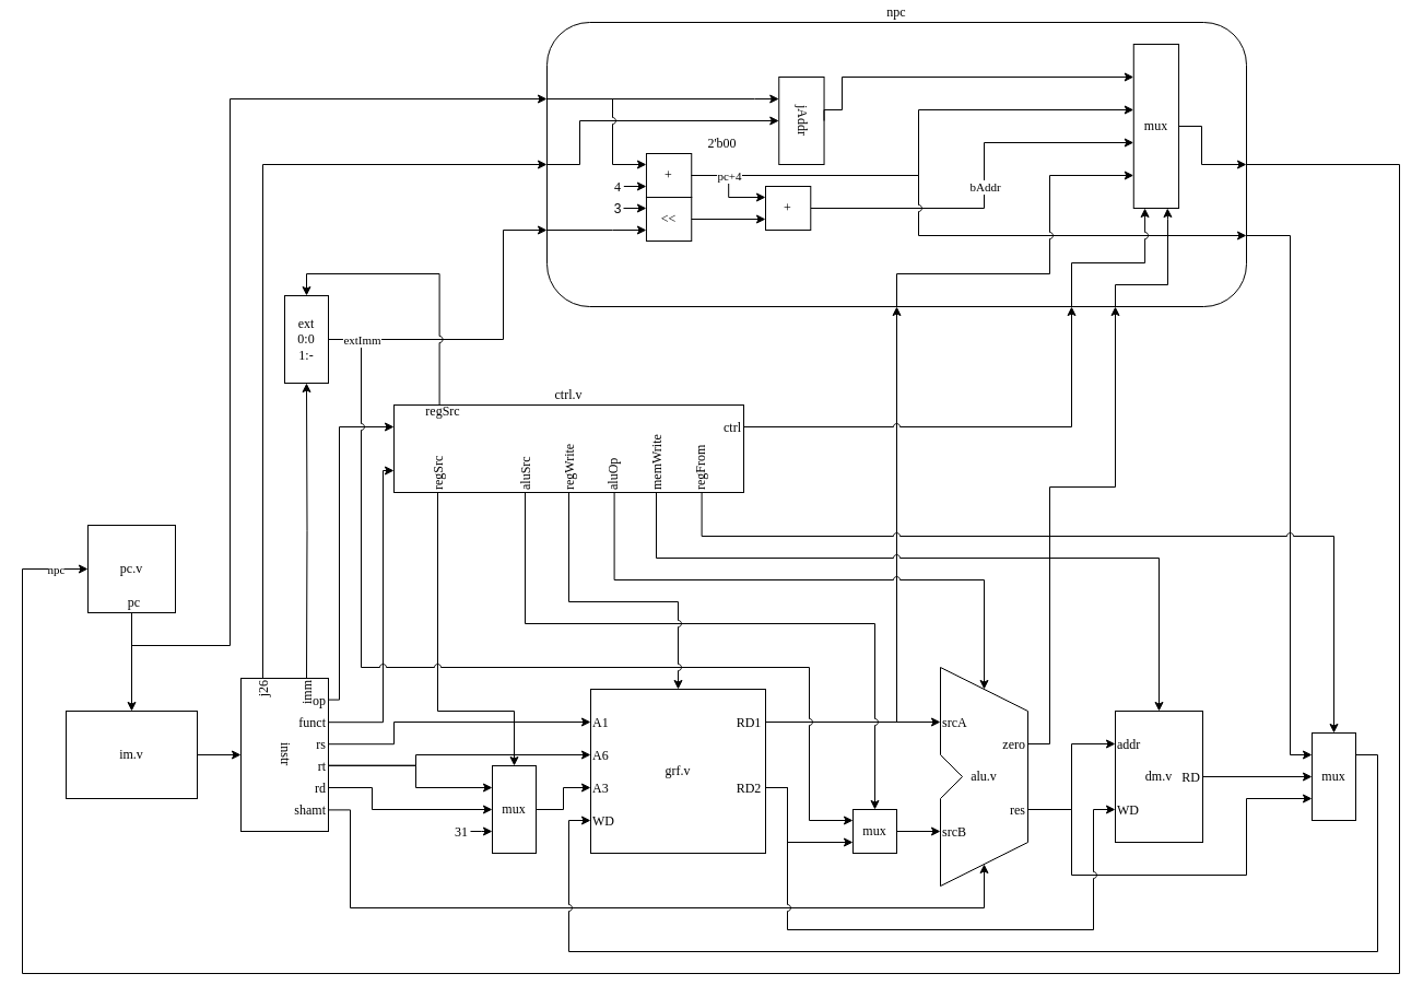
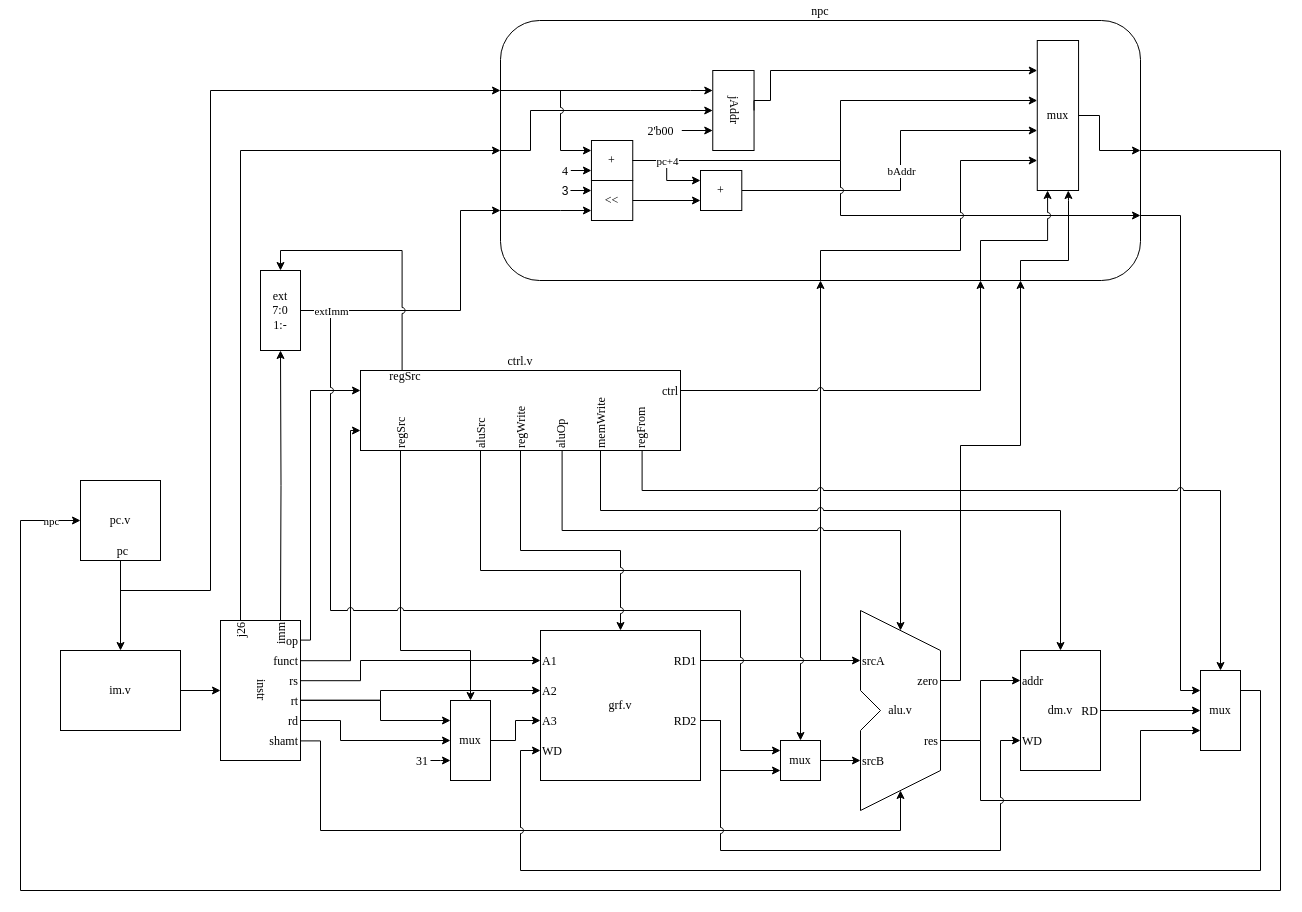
+ <mxCell id="18" style="edgeStyle=orthogonalEdgeStyle;rounded=0;orthogonalLoop=1;jettySize=auto;html=1;exitX=1;exitY=0;exitDx=0;exitDy=0;entryX=0;entryY=0.75;entryDx=0;entryDy=0;entryPerimeter=0;fontFamily=Lucida Console;" parent="17" source="19" target="20" edge="1"><mxGeometry relative="1" as="geometry"><mxPoint x="92.903" y="90" as="targetPoint" /><Array as="points" /></mxGeometry></mxCell>
- <mxCell id="97" value="ext&lt;div&gt;0:0&lt;/div&gt;&lt;div&gt;1:-&lt;/div&gt;" style="rounded=0;whiteSpace=wrap;html=1;horizontal=1;fontFamily=Lucida Console;labelPosition=center;verticalLabelPosition=middle;align=center;verticalAlign=middle;" parent="1" vertex="1"><mxGeometry x="260" y="270" width="40" height="80" as="geometry" /></mxCell>
+ <mxCell id="97" value="ext&lt;div&gt;7:0&lt;/div&gt;&lt;div&gt;1:-&lt;/div&gt;" style="rounded=0;whiteSpace=wrap;html=1;horizontal=1;fontFamily=Lucida Console;labelPosition=center;verticalLabelPosition=middle;align=center;verticalAlign=middle;" parent="1" vertex="1"><mxGeometry x="260" y="270" width="40" height="80" as="geometry" /></mxCell>
- <mxCell id="69" value="A6" style="text;html=1;align=left;verticalAlign=bottom;whiteSpace=wrap;rounded=0;fontFamily=Lucida Console;movable=0;resizable=0;rotatable=0;deletable=0;editable=0;locked=1;connectable=0;" parent="66" vertex="1"><mxGeometry y="60" width="20" height="10" as="geometry" /></mxCell>
+ <mxCell id="69" value="A2" style="text;html=1;align=left;verticalAlign=bottom;whiteSpace=wrap;rounded=0;fontFamily=Lucida Console;movable=0;resizable=0;rotatable=0;deletable=0;editable=0;locked=1;connectable=0;" parent="66" vertex="1"><mxGeometry y="60" width="20" height="10" as="geometry" /></mxCell>
